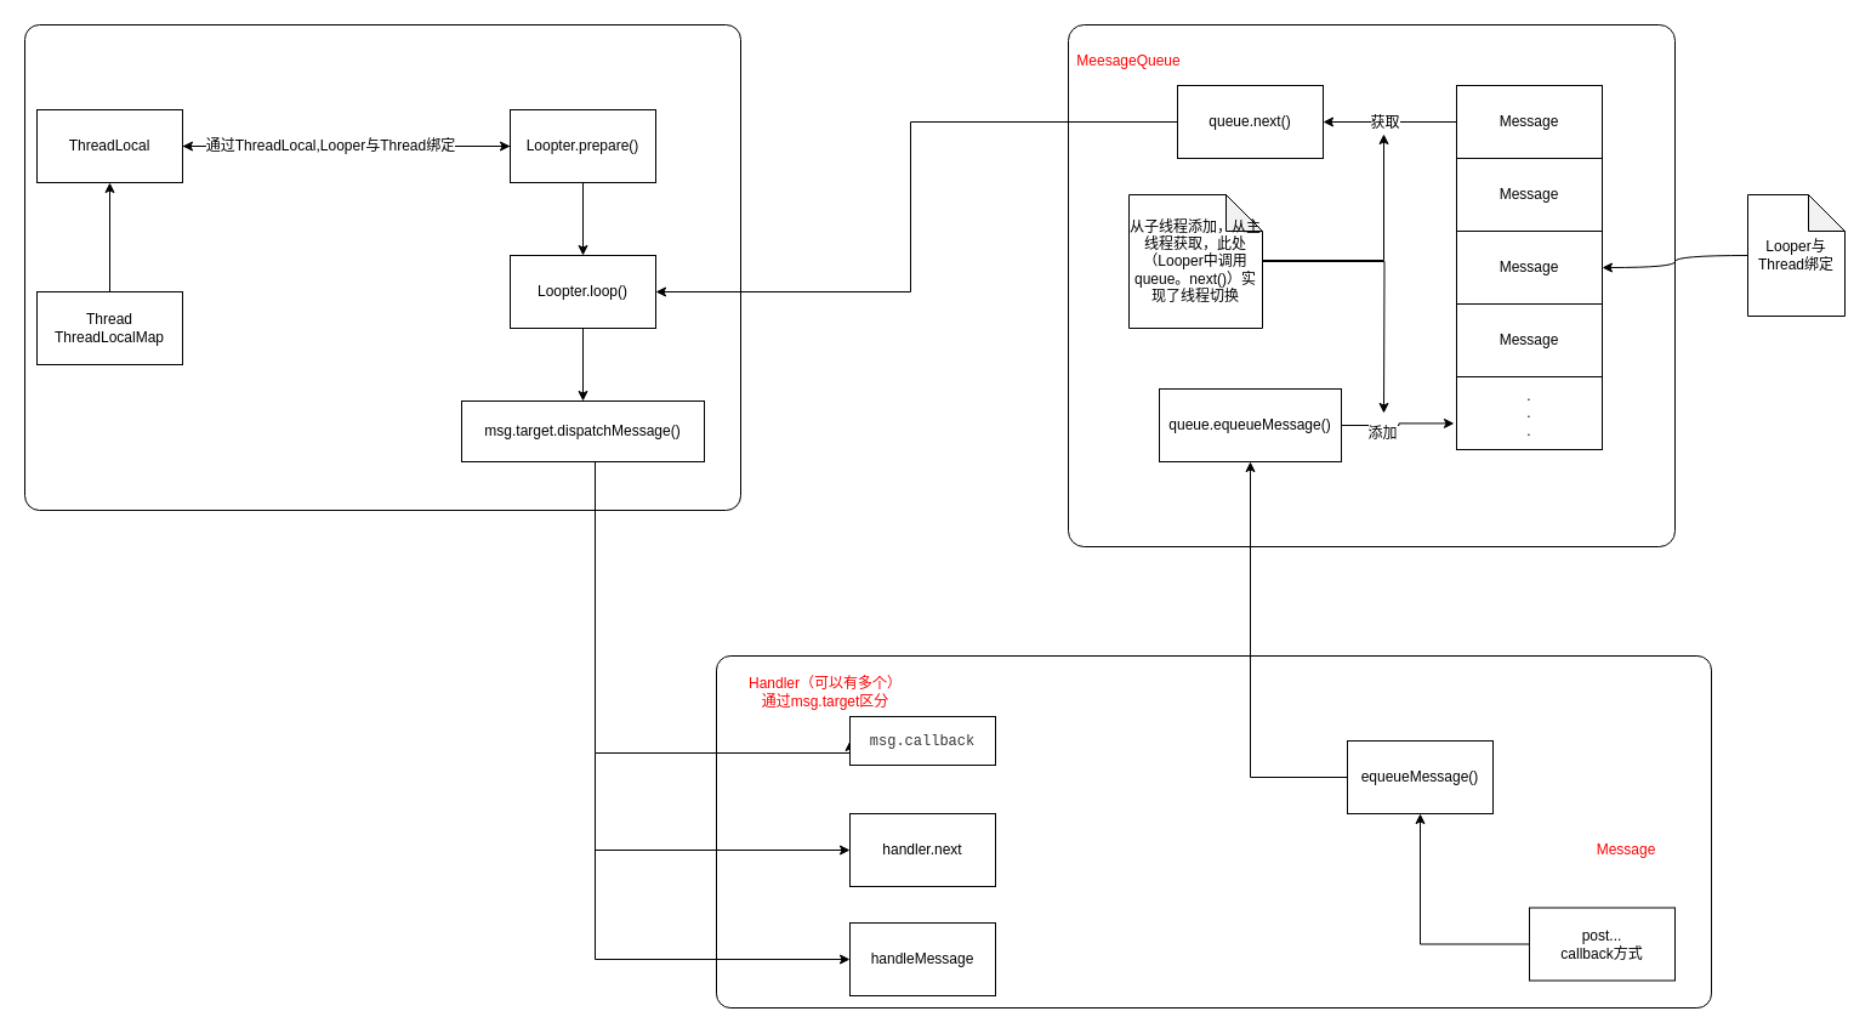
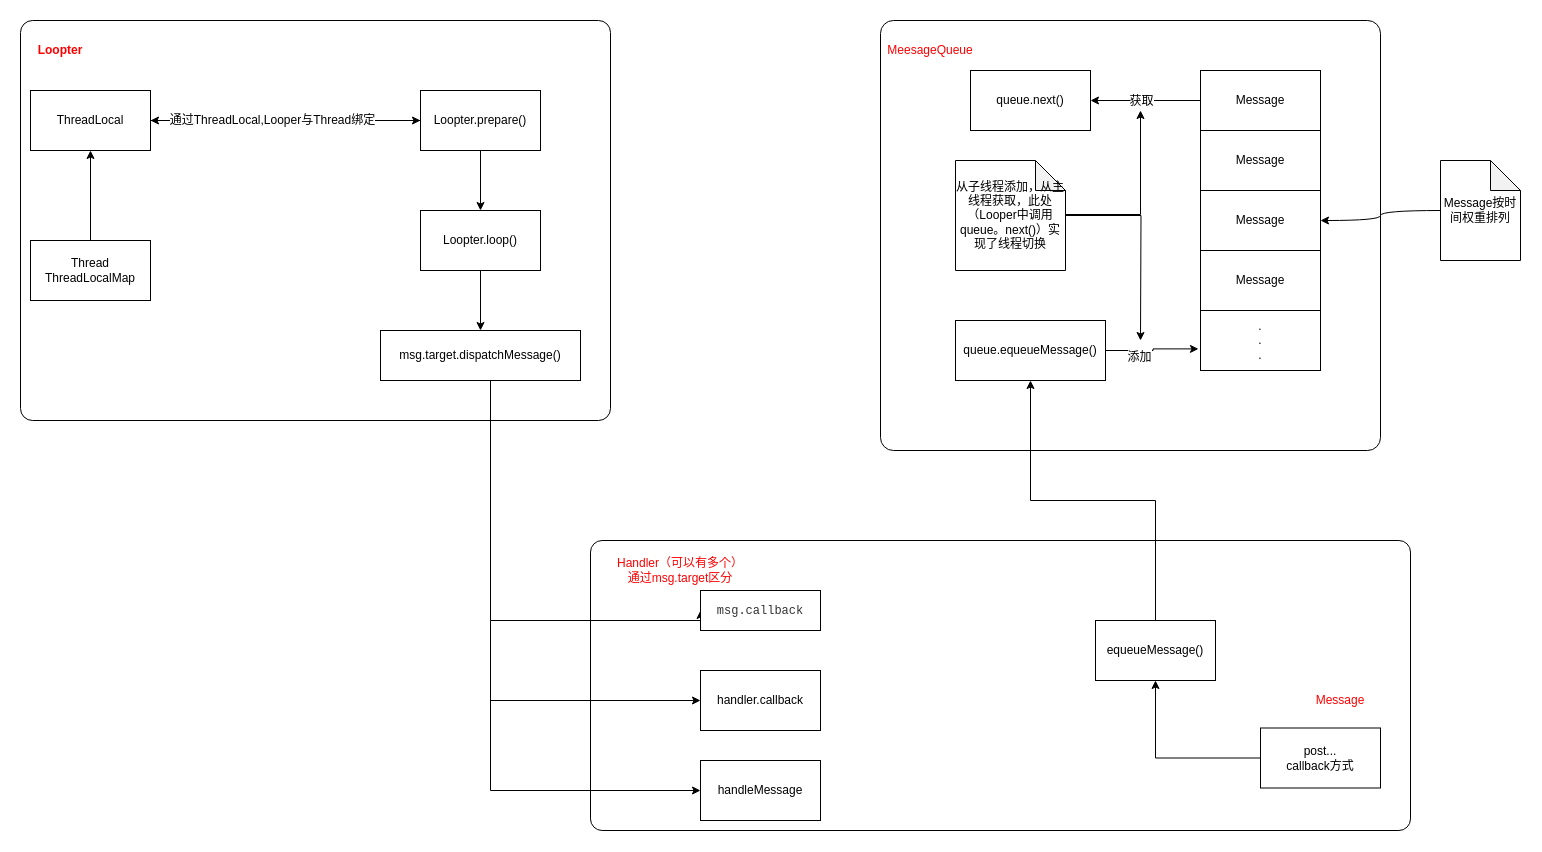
+ <mxCell id="13" value="&lt;b&gt;&lt;font color=&quot;#ff0000&quot;&gt;Loopter&lt;/font&gt;&lt;/b&gt;" style="text;html=1;strokeColor=none;fillColor=none;align=center;verticalAlign=middle;whiteSpace=wrap;rounded=0;" parent="1" vertex="1"><mxGeometry x="40" y="40" width="40" height="20" as="geometry" /></mxCell>
- <mxCell id="26" value="" style="edgeStyle=orthogonalEdgeStyle;rounded=0;orthogonalLoop=1;jettySize=auto;html=1;entryX=1;entryY=0.5;entryDx=0;entryDy=0;" parent="1" source="11" target="19" edge="1"><mxGeometry relative="1" as="geometry"><mxPoint x="850" y="100" as="targetPoint" /><Array as="points"><mxPoint x="750" y="100" /><mxPoint x="750" y="240" /></Array></mxGeometry></mxCell>
- <mxCell id="41" value="Looper与Thread绑定" style="shape=note;whiteSpace=wrap;html=1;backgroundOutline=1;darkOpacity=0.05;" parent="1" vertex="1"><mxGeometry x="1440" y="160" width="80" height="100" as="geometry" /></mxCell>
+ <mxCell id="41" value="Message按时间权重排列" style="shape=note;whiteSpace=wrap;html=1;backgroundOutline=1;darkOpacity=0.05;" parent="1" vertex="1"><mxGeometry x="1440" y="160" width="80" height="100" as="geometry" /></mxCell>
- <mxCell id="44" value="从子线程添加，从主线程获取，此处（Looper中调用queue。next()）实现了线程切换" style="shape=note;whiteSpace=wrap;html=1;backgroundOutline=1;darkOpacity=0.05;" parent="1" vertex="1"><mxGeometry x="930" y="160" width="110" height="110" as="geometry" /></mxCell>
+ <mxCell id="44" value="从子线程添加，从主线程获取，此处（Looper中调用queue。next()）实现了线程切换" style="shape=note;whiteSpace=wrap;html=1;backgroundOutline=1;darkOpacity=0.05;" parent="1" vertex="1"><mxGeometry x="955" y="160" width="110" height="110" as="geometry" /></mxCell>
- <mxCell id="30" value="equeueMessage()" style="rounded=0;whiteSpace=wrap;html=1;" parent="1" vertex="1"><mxGeometry x="1110" y="610" width="120" height="60" as="geometry" /></mxCell>
+ <mxCell id="30" value="equeueMessage()" style="rounded=0;whiteSpace=wrap;html=1;" parent="1" vertex="1"><mxGeometry x="1095" y="620" width="120" height="60" as="geometry" /></mxCell>
- <mxCell id="45" value="handler.next" style="rounded=0;whiteSpace=wrap;html=1;" vertex="1" parent="1"><mxGeometry x="700" y="670" width="120" height="60" as="geometry" /></mxCell>
+ <mxCell id="45" value="handler.callback" style="rounded=0;whiteSpace=wrap;html=1;" vertex="1" parent="1"><mxGeometry x="700" y="670" width="120" height="60" as="geometry" /></mxCell>
- <mxCell id="28" value="post...&lt;br&gt;callback方式" style="rounded=0;whiteSpace=wrap;html=1;" parent="1" vertex="1"><mxGeometry x="1260" y="747.5" width="120" height="60" as="geometry" /></mxCell>
+ <mxCell id="28" value="post...&lt;br&gt;callback方式" style="rounded=0;whiteSpace=wrap;html=1;" parent="1" vertex="1"><mxGeometry x="1260" y="727.5" width="120" height="60" as="geometry" /></mxCell>
